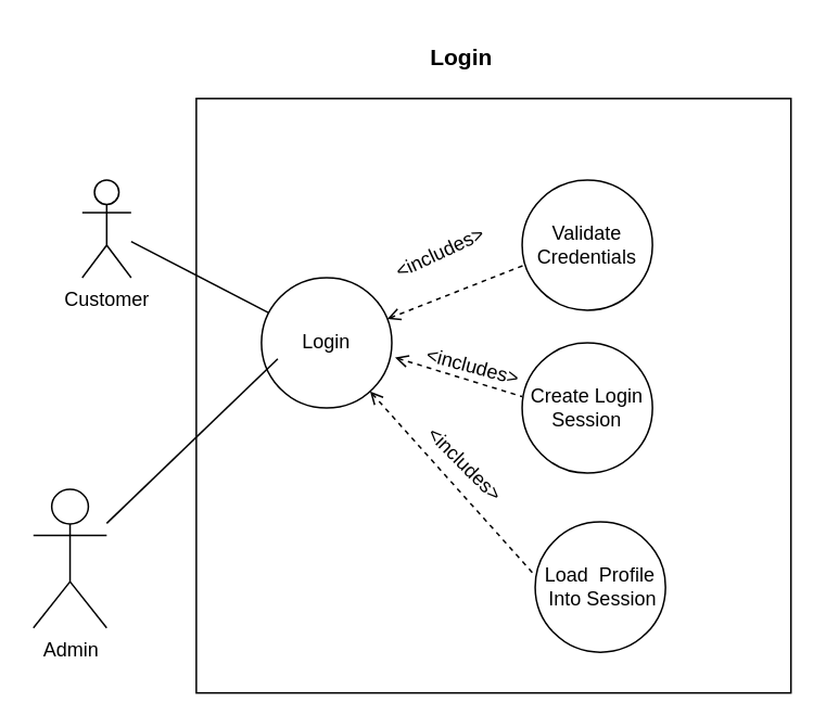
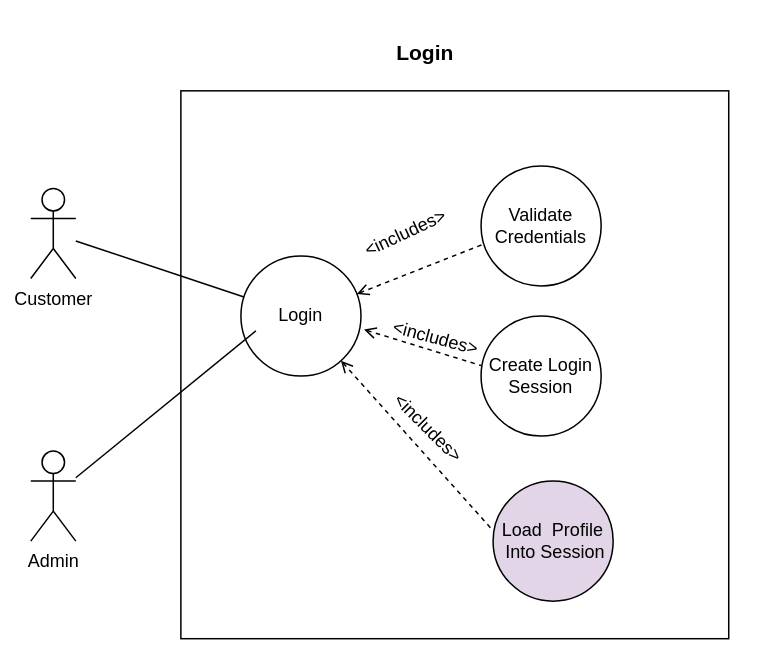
- <mxCell id="2" value="Customer" style="shape=umlActor;verticalLabelPosition=bottom;verticalAlign=top;html=1;outlineConnect=0;" vertex="1" parent="1"><mxGeometry x="50" y="110" width="30" height="60" as="geometry" /></mxCell>
+ <mxCell id="2" value="Customer" style="shape=umlActor;verticalLabelPosition=bottom;verticalAlign=top;html=1;outlineConnect=0;" vertex="1" parent="1"><mxGeometry x="20" y="125" width="30" height="60" as="geometry" /></mxCell>
- <mxCell id="3" value="Admin" style="shape=umlActor;verticalLabelPosition=bottom;verticalAlign=top;html=1;outlineConnect=0;" vertex="1" parent="1"><mxGeometry x="20" y="300" width="45" height="85" as="geometry" /></mxCell>
+ <mxCell id="3" value="Admin" style="shape=umlActor;verticalLabelPosition=bottom;verticalAlign=top;html=1;outlineConnect=0;" vertex="1" parent="1"><mxGeometry x="20" y="300" width="30" height="60" as="geometry" /></mxCell>
- <mxCell id="12" value="Load&amp;nbsp; Profile&lt;div&gt;&amp;nbsp;Into Session&lt;/div&gt;" style="ellipse;whiteSpace=wrap;html=1;aspect=fixed;" vertex="1" parent="1"><mxGeometry x="328" y="320" width="80" height="80" as="geometry" /></mxCell>
+ <mxCell id="12" value="Load&amp;nbsp; Profile&lt;div&gt;&amp;nbsp;Into Session&lt;/div&gt;" style="ellipse;whiteSpace=wrap;html=1;aspect=fixed;fillColor=#e1d5e7;" vertex="1" parent="1"><mxGeometry x="328" y="320" width="80" height="80" as="geometry" /></mxCell>
